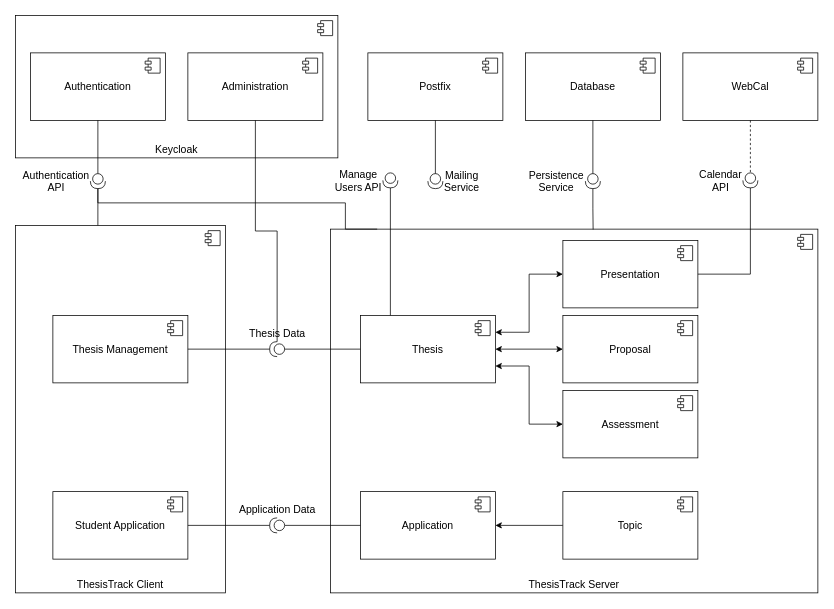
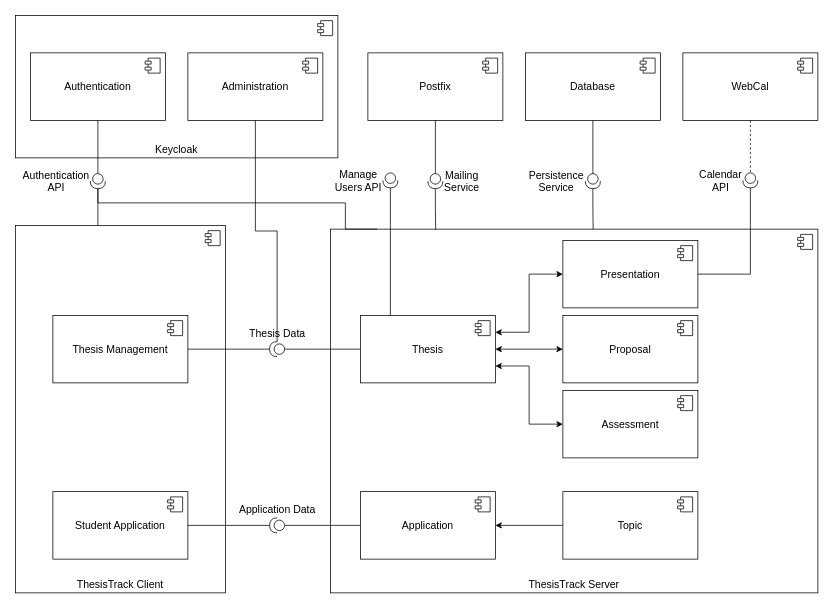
+ <mxCell id="48" style="edgeStyle=orthogonalEdgeStyle;rounded=0;orthogonalLoop=1;jettySize=auto;html=1;exitX=1;exitY=0.5;exitDx=0;exitDy=0;exitPerimeter=0;endArrow=none;endFill=0;entryX=0.216;entryY=0.001;entryDx=0;entryDy=0;entryPerimeter=0;" parent="1" source="45" target="12" edge="1"><mxGeometry relative="1" as="geometry"><mxPoint x="580" y="300" as="targetPoint" /></mxGeometry></mxCell>
